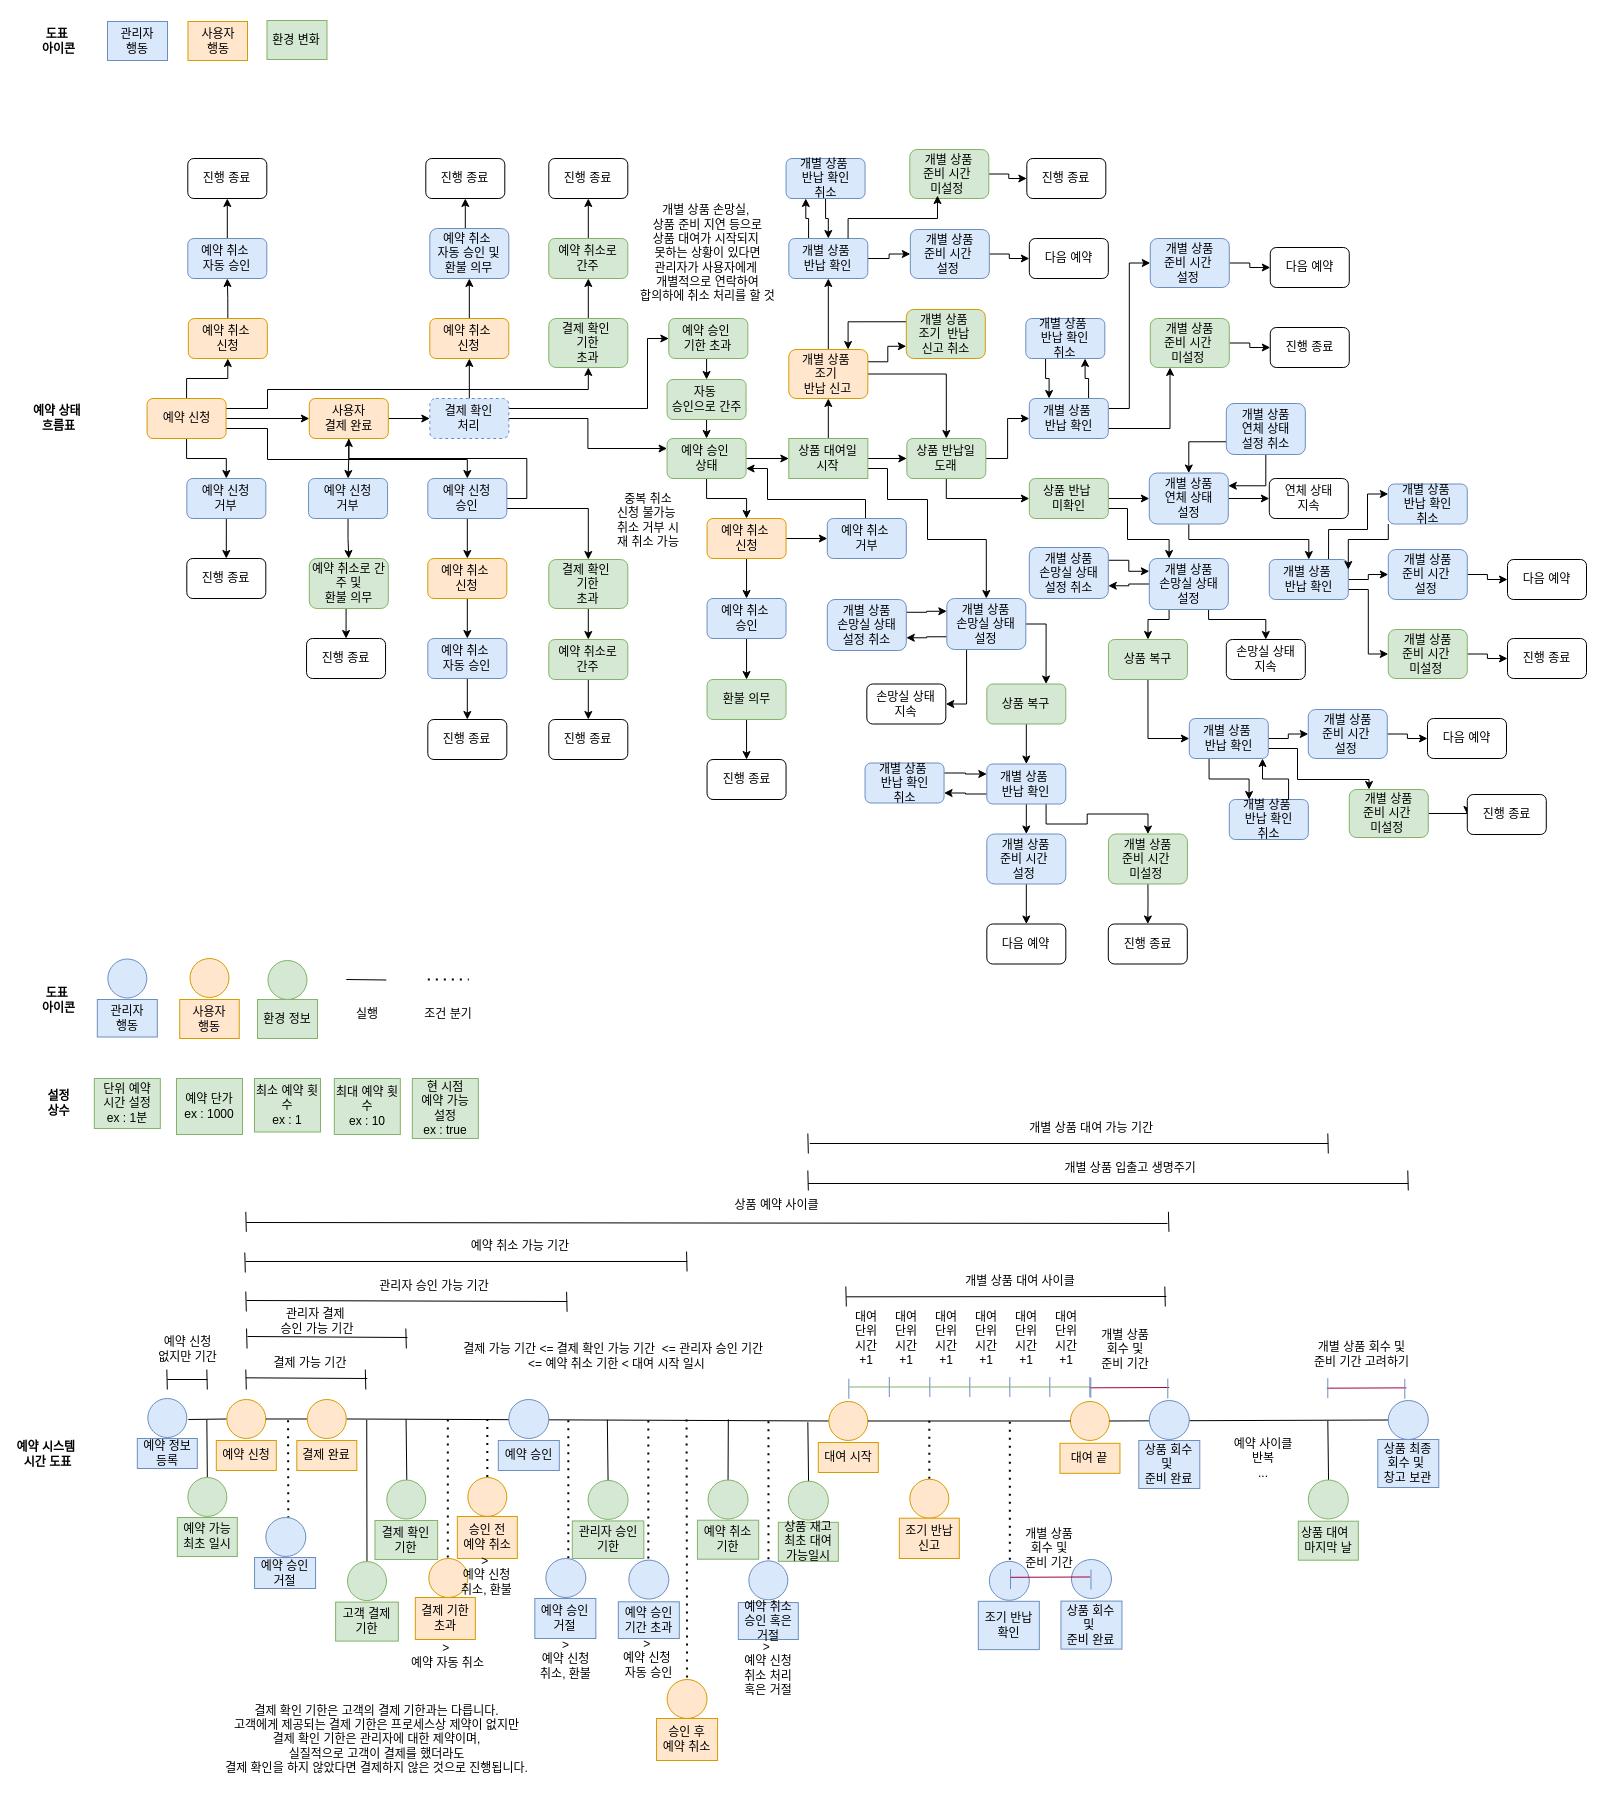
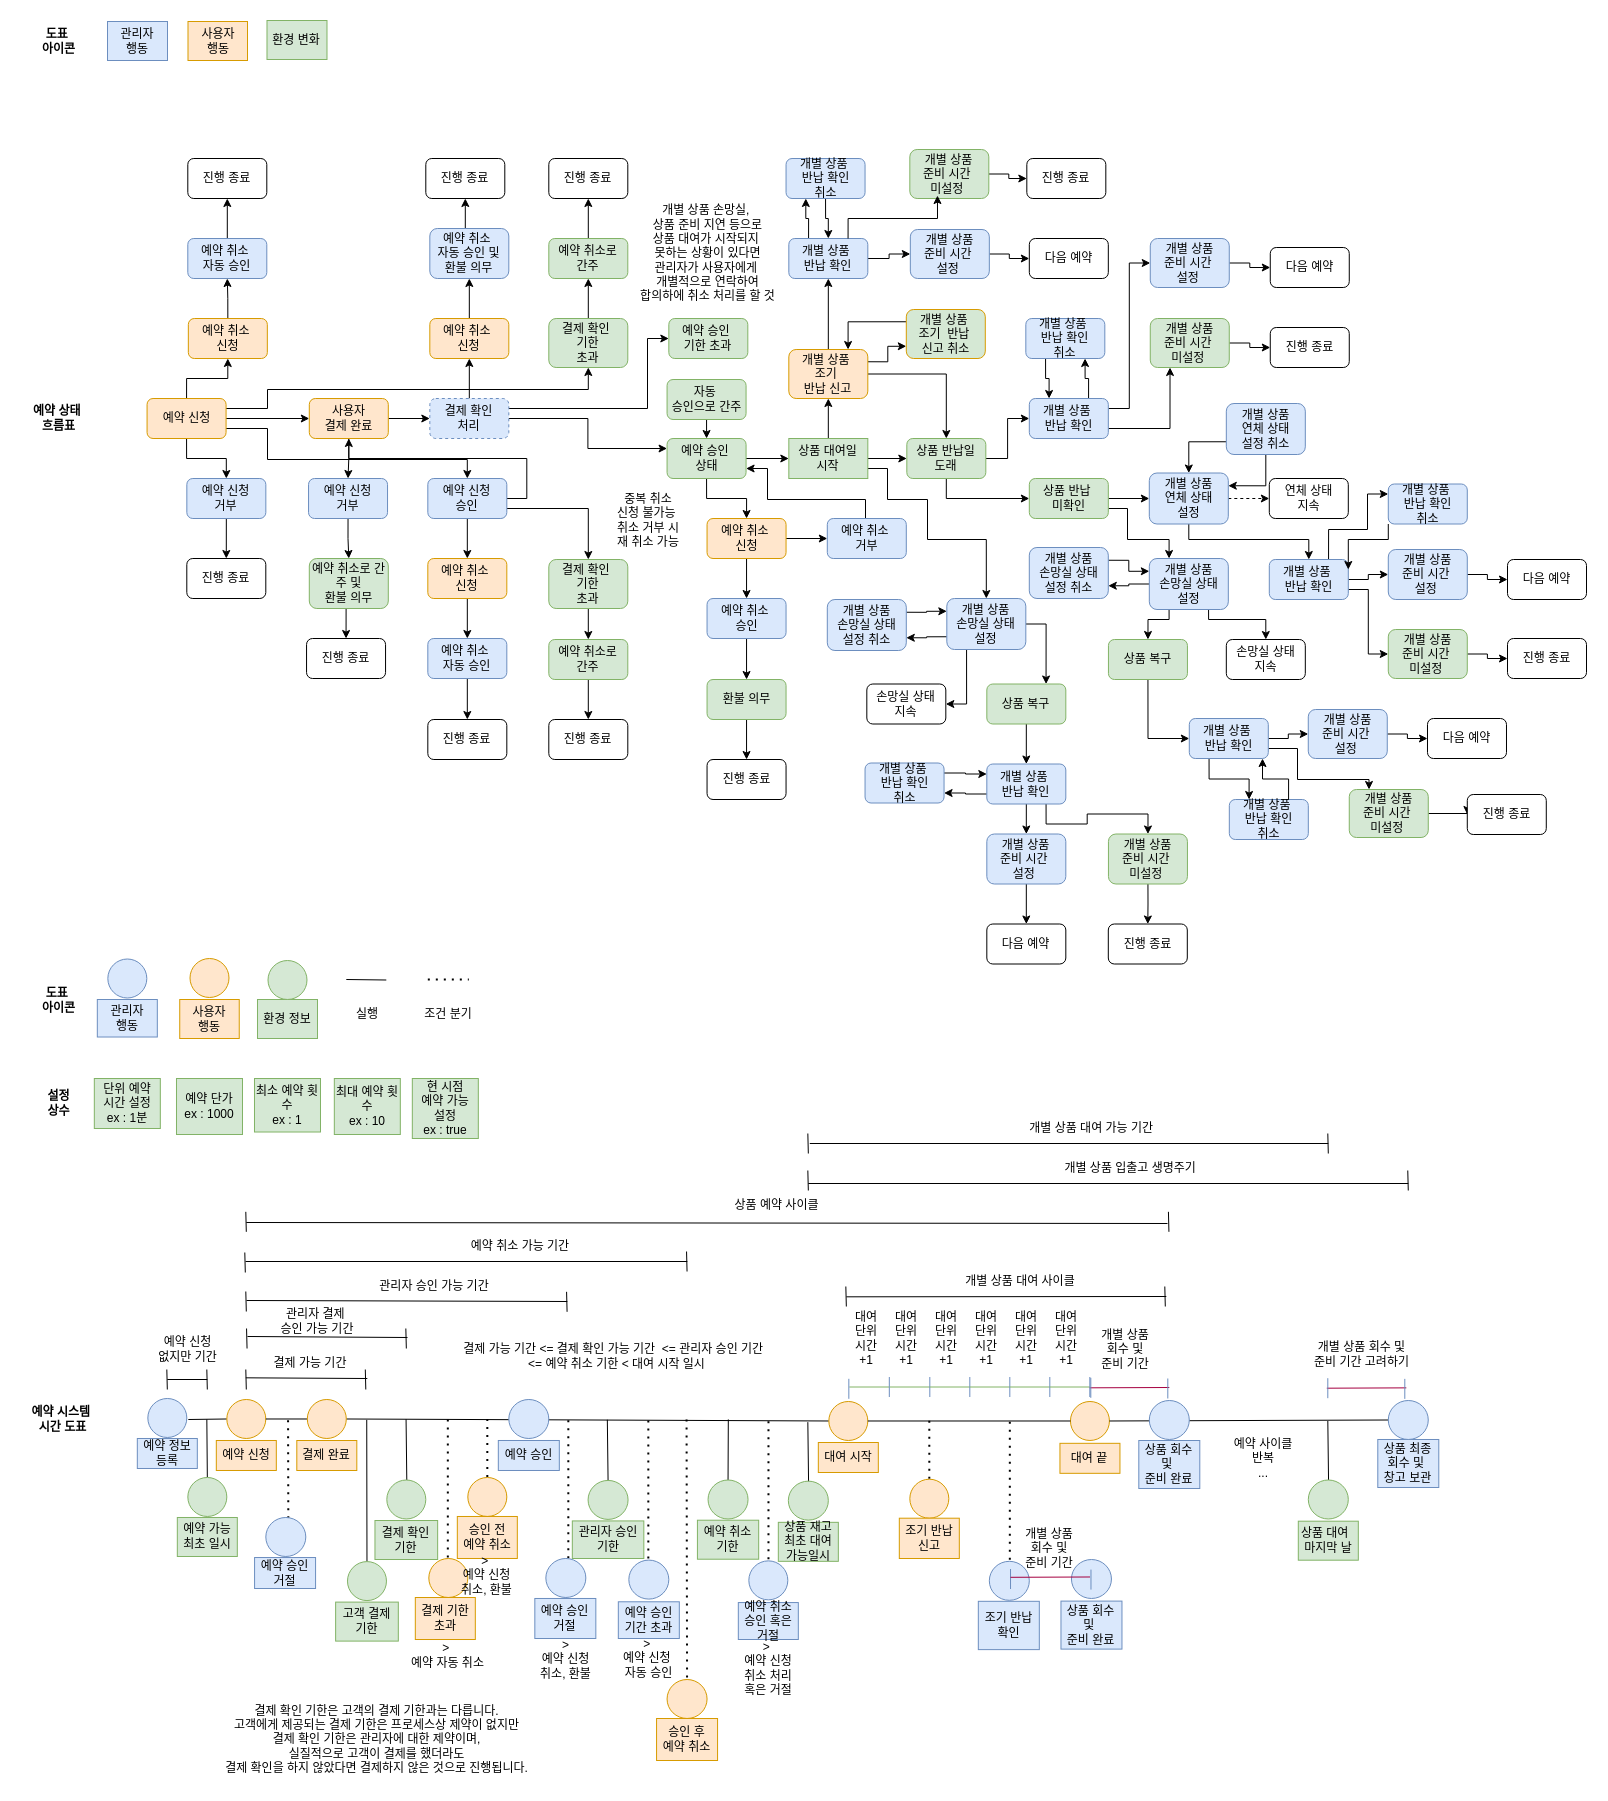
- <mxCell id="210" style="edgeStyle=orthogonalEdgeStyle;rounded=0;orthogonalLoop=1;jettySize=auto;html=1;exitX=0.5;exitY=1;exitDx=0;exitDy=0;entryX=0.5;entryY=0;entryDx=0;entryDy=0;" parent="1" source="211" target="213" edge="1"><mxGeometry relative="1" as="geometry" /></mxCell>
- <mxCell id="263" style="edgeStyle=orthogonalEdgeStyle;rounded=0;orthogonalLoop=1;jettySize=auto;html=1;exitX=1;exitY=0.5;exitDx=0;exitDy=0;entryX=0;entryY=0.5;entryDx=0;entryDy=0;" parent="1" source="265" target="273" edge="1"><mxGeometry relative="1" as="geometry" /></mxCell>
+ <mxCell id="263" style="edgeStyle=orthogonalEdgeStyle;rounded=0;orthogonalLoop=1;jettySize=auto;html=1;exitX=1;exitY=0.5;exitDx=0;exitDy=0;entryX=0;entryY=0.5;entryDx=0;entryDy=0;dashed=1;" parent="1" source="265" target="273" edge="1"><mxGeometry relative="1" as="geometry" /></mxCell>
- <mxCell id="7" value="예약 시스템&amp;nbsp;&lt;div&gt;시간 도표&lt;/div&gt;" style="text;html=1;align=center;verticalAlign=middle;whiteSpace=wrap;rounded=0;fontStyle=1" parent="1" vertex="1"><mxGeometry x="12.82" y="1438.5" width="69" height="30" as="geometry" /></mxCell>
+ <mxCell id="7" value="예약 시스템&amp;nbsp;&lt;div&gt;시간 도표&lt;/div&gt;" style="text;html=1;align=center;verticalAlign=middle;whiteSpace=wrap;rounded=0;fontStyle=1" parent="1" vertex="1"><mxGeometry x="27.82" y="1403.5" width="69" height="30" as="geometry" /></mxCell>
